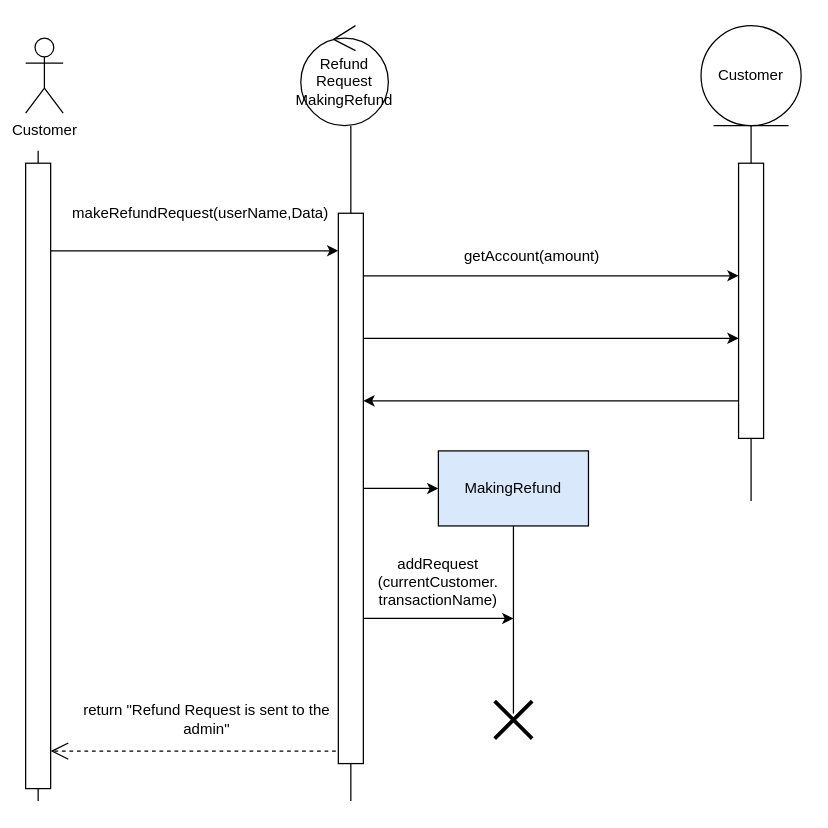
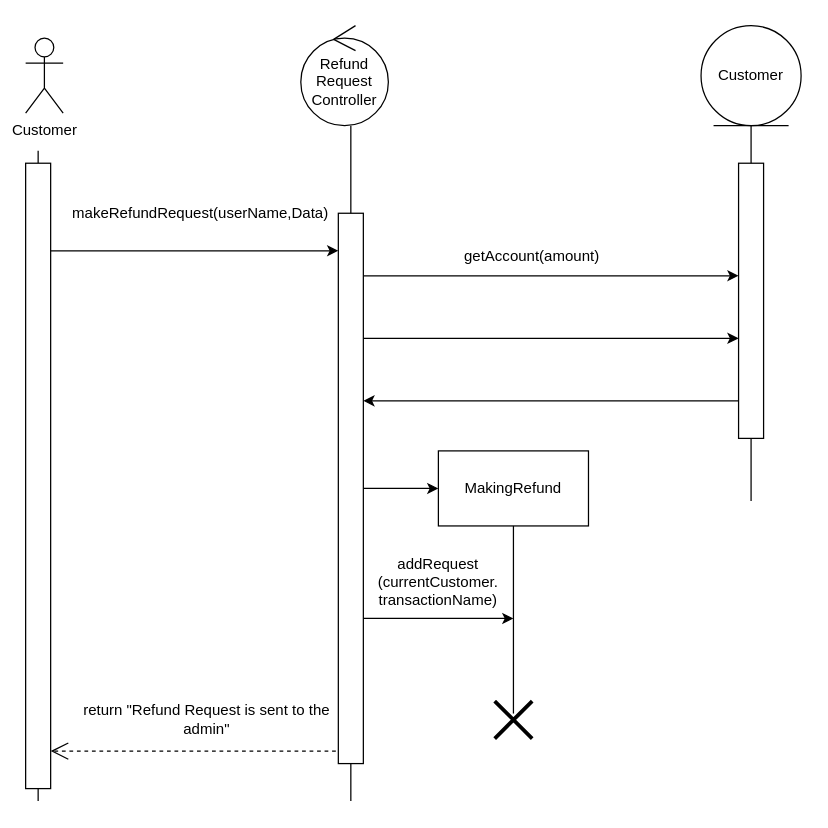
- <mxCell id="7" value="Refund&lt;br&gt;Request&lt;br&gt;MakingRefund" style="ellipse;shape=umlControl;whiteSpace=wrap;html=1;" vertex="1" parent="1"><mxGeometry x="240" y="20" width="70" height="80" as="geometry" /></mxCell>
+ <mxCell id="7" value="Refund&lt;br&gt;Request&lt;br&gt;Controller" style="ellipse;shape=umlControl;whiteSpace=wrap;html=1;" vertex="1" parent="1"><mxGeometry x="240" y="20" width="70" height="80" as="geometry" /></mxCell>
- <mxCell id="15" value="MakingRefund" style="rounded=0;whiteSpace=wrap;html=1;fillColor=#dae8fc;" vertex="1" parent="1"><mxGeometry x="350" y="360" width="120" height="60" as="geometry" /></mxCell>
+ <mxCell id="15" value="MakingRefund" style="rounded=0;whiteSpace=wrap;html=1;" vertex="1" parent="1"><mxGeometry x="350" y="360" width="120" height="60" as="geometry" /></mxCell>
